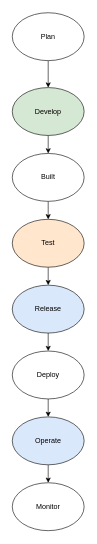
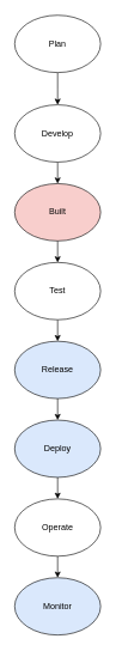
- <mxCell id="14" value="Develop" style="ellipse;whiteSpace=wrap;html=1;fillColor=#d5e8d4;" vertex="1" parent="1"><mxGeometry x="20" y="145" width="120" height="80" as="geometry" /></mxCell>
+ <mxCell id="14" value="Develop" style="ellipse;whiteSpace=wrap;html=1;" vertex="1" parent="1"><mxGeometry x="20" y="145" width="120" height="80" as="geometry" /></mxCell>
- <mxCell id="6" value="Built" style="ellipse;whiteSpace=wrap;html=1;" vertex="1" parent="1"><mxGeometry x="20" y="255" width="120" height="80" as="geometry" /></mxCell>
+ <mxCell id="6" value="Built" style="ellipse;whiteSpace=wrap;html=1;fillColor=#f8cecc;" vertex="1" parent="1"><mxGeometry x="20" y="255" width="120" height="80" as="geometry" /></mxCell>
- <mxCell id="13" value="Test" style="ellipse;whiteSpace=wrap;html=1;fillColor=#ffe6cc;" vertex="1" parent="1"><mxGeometry x="20" y="365" width="120" height="80" as="geometry" /></mxCell>
+ <mxCell id="13" value="Test" style="ellipse;whiteSpace=wrap;html=1;" vertex="1" parent="1"><mxGeometry x="20" y="365" width="120" height="80" as="geometry" /></mxCell>
- <mxCell id="11" value="Deploy" style="ellipse;whiteSpace=wrap;html=1;direction=west;" vertex="1" parent="1"><mxGeometry x="20" y="585" width="120" height="80" as="geometry" /></mxCell>
+ <mxCell id="11" value="Deploy" style="ellipse;whiteSpace=wrap;html=1;direction=west;fillColor=#dae8fc;" vertex="1" parent="1"><mxGeometry x="20" y="585" width="120" height="80" as="geometry" /></mxCell>
- <mxCell id="15" value="Operate" style="ellipse;whiteSpace=wrap;html=1;fillColor=#dae8fc;" vertex="1" parent="1"><mxGeometry x="20" y="695" width="120" height="80" as="geometry" /></mxCell>
+ <mxCell id="15" value="Operate" style="ellipse;whiteSpace=wrap;html=1;" vertex="1" parent="1"><mxGeometry x="20" y="695" width="120" height="80" as="geometry" /></mxCell>
- <mxCell id="16" value="Monitor" style="ellipse;whiteSpace=wrap;html=1;" vertex="1" parent="1"><mxGeometry x="20" y="805" width="120" height="80" as="geometry" /></mxCell>
+ <mxCell id="16" value="Monitor" style="ellipse;whiteSpace=wrap;html=1;fillColor=#dae8fc;" vertex="1" parent="1"><mxGeometry x="20" y="805" width="120" height="80" as="geometry" /></mxCell>
